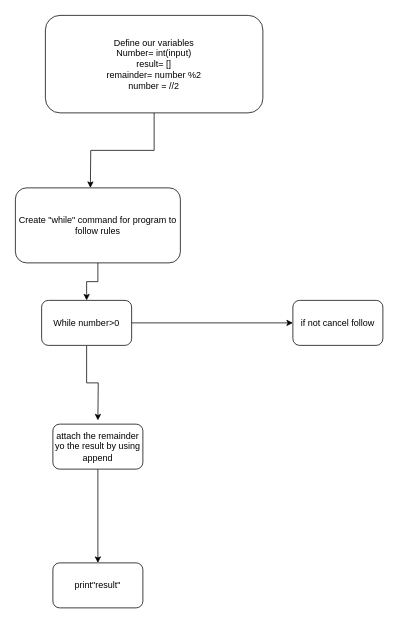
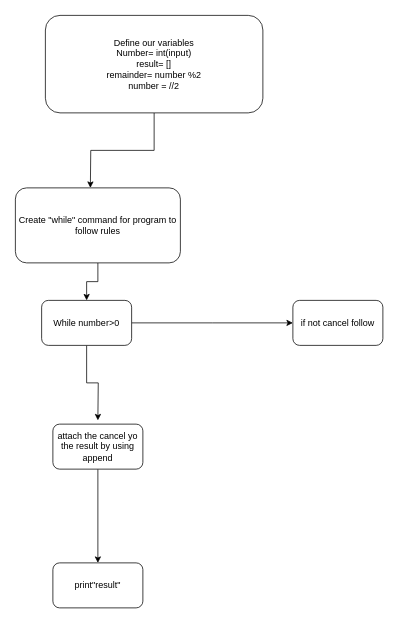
- <mxCell id="11" value="attach the remainder yo the result by using append" style="rounded=1;whiteSpace=wrap;html=1;" vertex="1" parent="1"><mxGeometry x="70" y="565" width="120" height="60" as="geometry" /></mxCell>
+ <mxCell id="11" value="attach the cancel yo the result by using append" style="rounded=1;whiteSpace=wrap;html=1;" vertex="1" parent="1"><mxGeometry x="70" y="565" width="120" height="60" as="geometry" /></mxCell>
